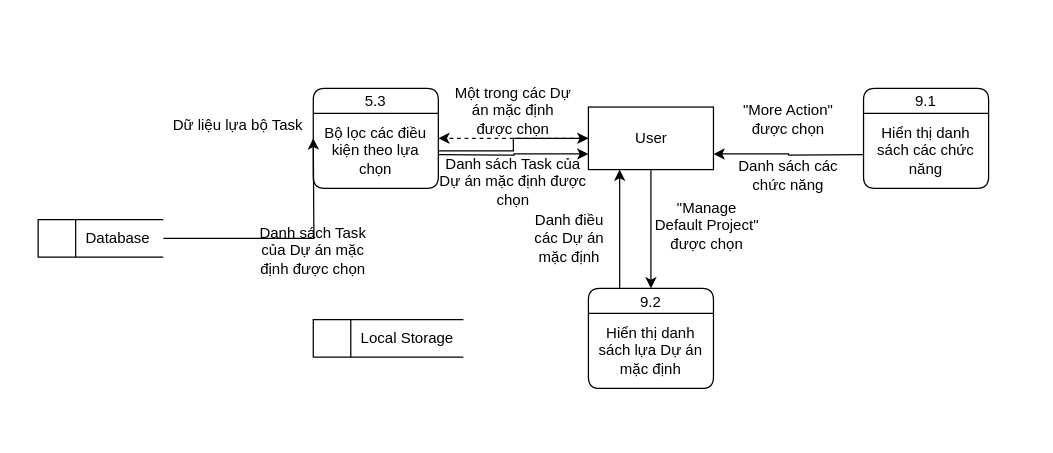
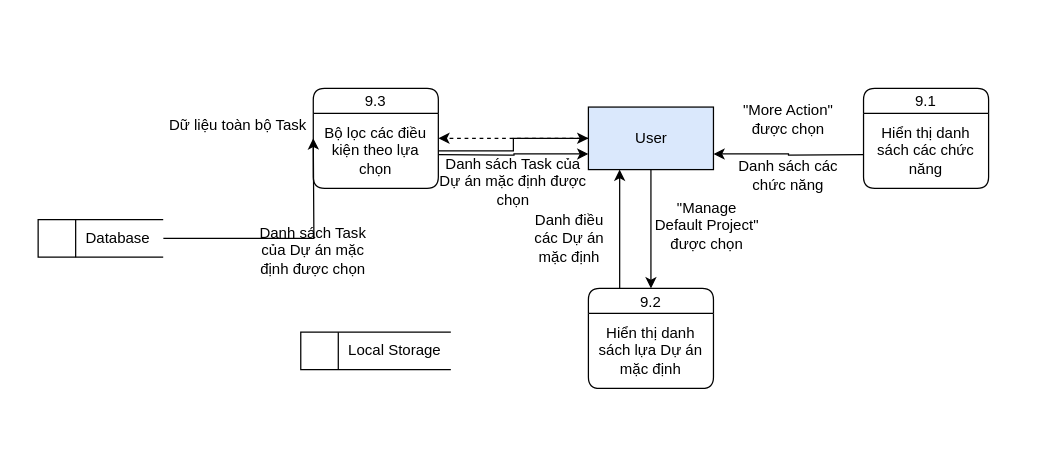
- <mxCell id="17" value="5.3" style="swimlane;fontStyle=0;childLayout=stackLayout;horizontal=1;startSize=20;fillColor=#ffffff;horizontalStack=0;resizeParent=1;resizeParentMax=0;resizeLast=0;collapsible=0;marginBottom=0;swimlaneFillColor=#ffffff;rounded=1;" parent="1" vertex="1"><mxGeometry x="250" y="70" width="100" height="80" as="geometry" /></mxCell>
+ <mxCell id="17" value="9.3" style="swimlane;fontStyle=0;childLayout=stackLayout;horizontal=1;startSize=20;fillColor=#ffffff;horizontalStack=0;resizeParent=1;resizeParentMax=0;resizeLast=0;collapsible=0;marginBottom=0;swimlaneFillColor=#ffffff;rounded=1;" parent="1" vertex="1"><mxGeometry x="250" y="70" width="100" height="80" as="geometry" /></mxCell>
- <mxCell id="19" value="Một trong các Dự án mặc định &lt;br&gt;được chọn" style="text;html=1;strokeColor=none;fillColor=none;align=center;verticalAlign=middle;whiteSpace=wrap;rounded=0;" parent="1" vertex="1"><mxGeometry x="360" y="70" width="100" height="35" as="geometry" /></mxCell>
- <mxCell id="22" value="Dữ liệu lựa bộ Task" style="text;html=1;strokeColor=none;fillColor=none;align=center;verticalAlign=middle;whiteSpace=wrap;rounded=0;" parent="1" vertex="1"><mxGeometry x="130" y="90" width="120" height="20" as="geometry" /></mxCell>
+ <mxCell id="22" value="Dữ liệu toàn bộ Task" style="text;html=1;strokeColor=none;fillColor=none;align=center;verticalAlign=middle;whiteSpace=wrap;rounded=0;" parent="1" vertex="1"><mxGeometry x="130" y="90" width="120" height="20" as="geometry" /></mxCell>
- <mxCell id="5" value="User" style="html=1;dashed=0;whitespace=wrap;" parent="1" vertex="1"><mxGeometry x="470" y="85" width="100" height="50" as="geometry" /></mxCell>
+ <mxCell id="5" value="User" style="html=1;dashed=0;whitespace=wrap;fillColor=#dae8fc;" parent="1" vertex="1"><mxGeometry x="470" y="85" width="100" height="50" as="geometry" /></mxCell>
- <mxCell id="24" value="&amp;nbsp; &amp;nbsp; &amp;nbsp; &amp;nbsp; &amp;nbsp; Local Storage" style="html=1;dashed=0;whitespace=wrap;shape=mxgraph.dfd.dataStoreID;align=left;spacingLeft=3;points=[[0,0],[0.5,0],[1,0],[0,0.5],[1,0.5],[0,1],[0.5,1],[1,1]];rounded=1;" parent="1" vertex="1"><mxGeometry x="250" y="255" width="120" height="30" as="geometry" /></mxCell>
+ <mxCell id="24" value="&amp;nbsp; &amp;nbsp; &amp;nbsp; &amp;nbsp; &amp;nbsp; Local Storage" style="html=1;dashed=0;whitespace=wrap;shape=mxgraph.dfd.dataStoreID;align=left;spacingLeft=3;points=[[0,0],[0.5,0],[1,0],[0,0.5],[1,0.5],[0,1],[0.5,1],[1,1]];rounded=1;" parent="1" vertex="1"><mxGeometry x="240" y="265" width="120" height="30" as="geometry" /></mxCell>
